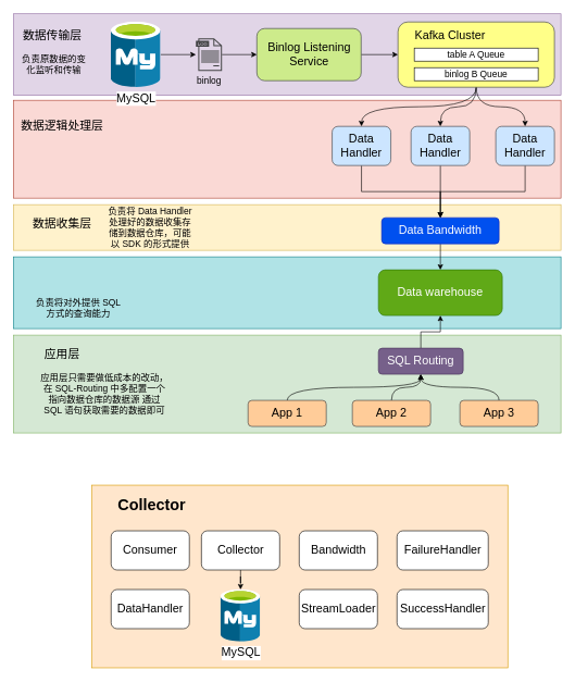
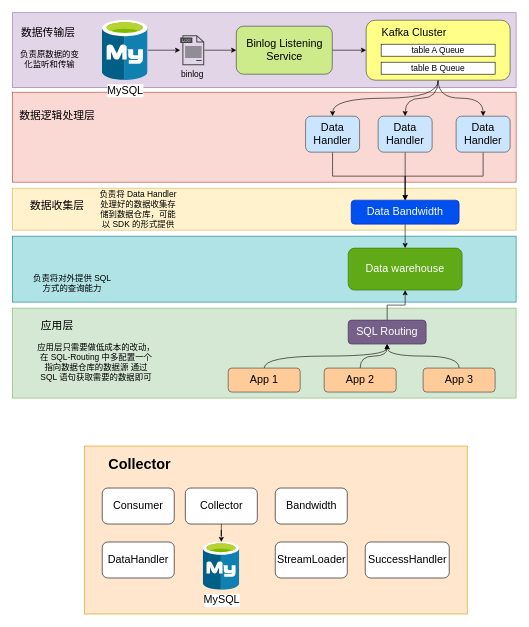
- <mxCell id="38" value="&lt;font style=&quot;font-size: 14px;&quot;&gt;binlog B Queue&lt;/font&gt;" style="rounded=0;whiteSpace=wrap;html=1;" parent="1" vertex="1"><mxGeometry x="635" y="103" width="190" height="20" as="geometry" /></mxCell>
+ <mxCell id="38" value="&lt;font style=&quot;font-size: 14px;&quot;&gt;table B Queue&lt;/font&gt;" style="rounded=0;whiteSpace=wrap;html=1;" parent="1" vertex="1"><mxGeometry x="635" y="103" width="190" height="20" as="geometry" /></mxCell>
- <mxCell id="49" value="&lt;font style=&quot;font-size: 18px;&quot;&gt;FailureHandler&lt;/font&gt;" style="rounded=1;whiteSpace=wrap;html=1;" parent="1" vertex="1"><mxGeometry x="608.5" y="813" width="140" height="60" as="geometry" /></mxCell>
